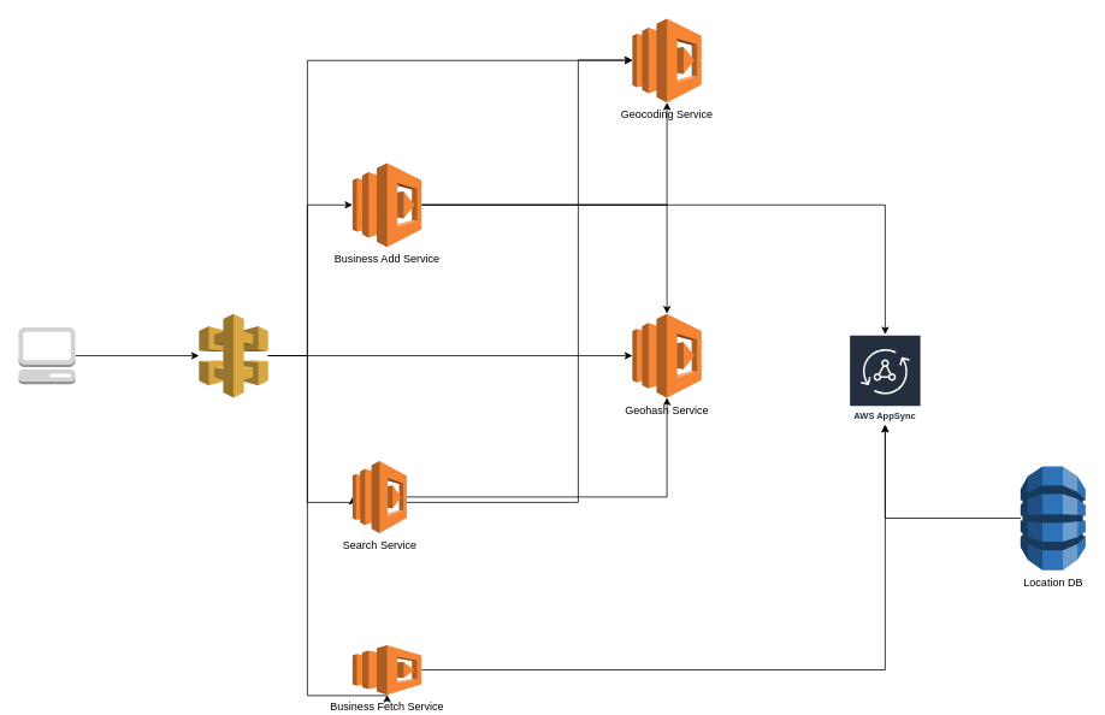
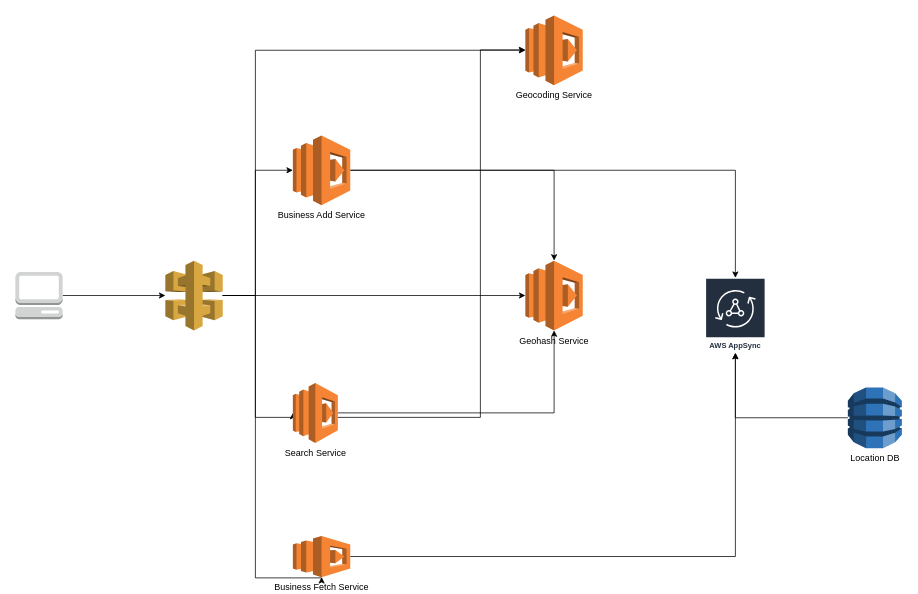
- <mxCell id="11" style="edgeStyle=orthogonalEdgeStyle;rounded=0;orthogonalLoop=1;jettySize=auto;html=1;" edge="1" parent="1" source="13" target="18"><mxGeometry relative="1" as="geometry" /></mxCell>
- <mxCell id="22" value="Location DB" style="outlineConnect=0;dashed=0;verticalLabelPosition=bottom;verticalAlign=top;align=center;html=1;shape=mxgraph.aws3.dynamo_db;fillColor=#2E73B8;gradientColor=none;" vertex="1" parent="1"><mxGeometry x="1130" y="516" width="72" height="115" as="geometry" /></mxCell>
+ <mxCell id="22" value="Location DB" style="outlineConnect=0;dashed=0;verticalLabelPosition=bottom;verticalAlign=top;align=center;html=1;shape=mxgraph.aws3.dynamo_db;fillColor=#2E73B8;gradientColor=none;" vertex="1" parent="1"><mxGeometry x="1130" y="516" width="72" height="81" as="geometry" /></mxCell>
